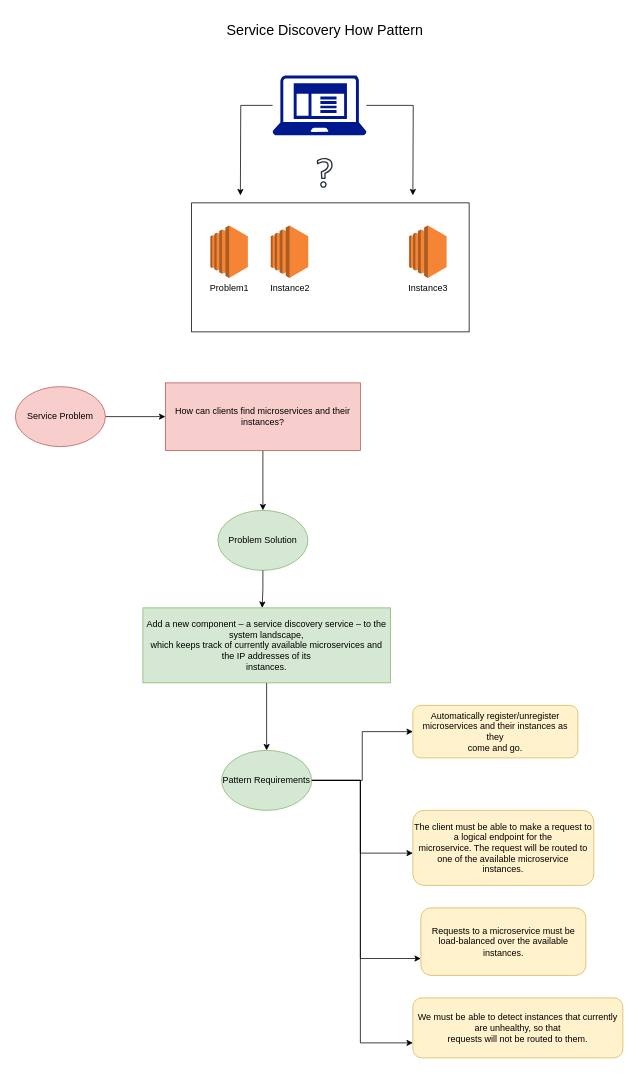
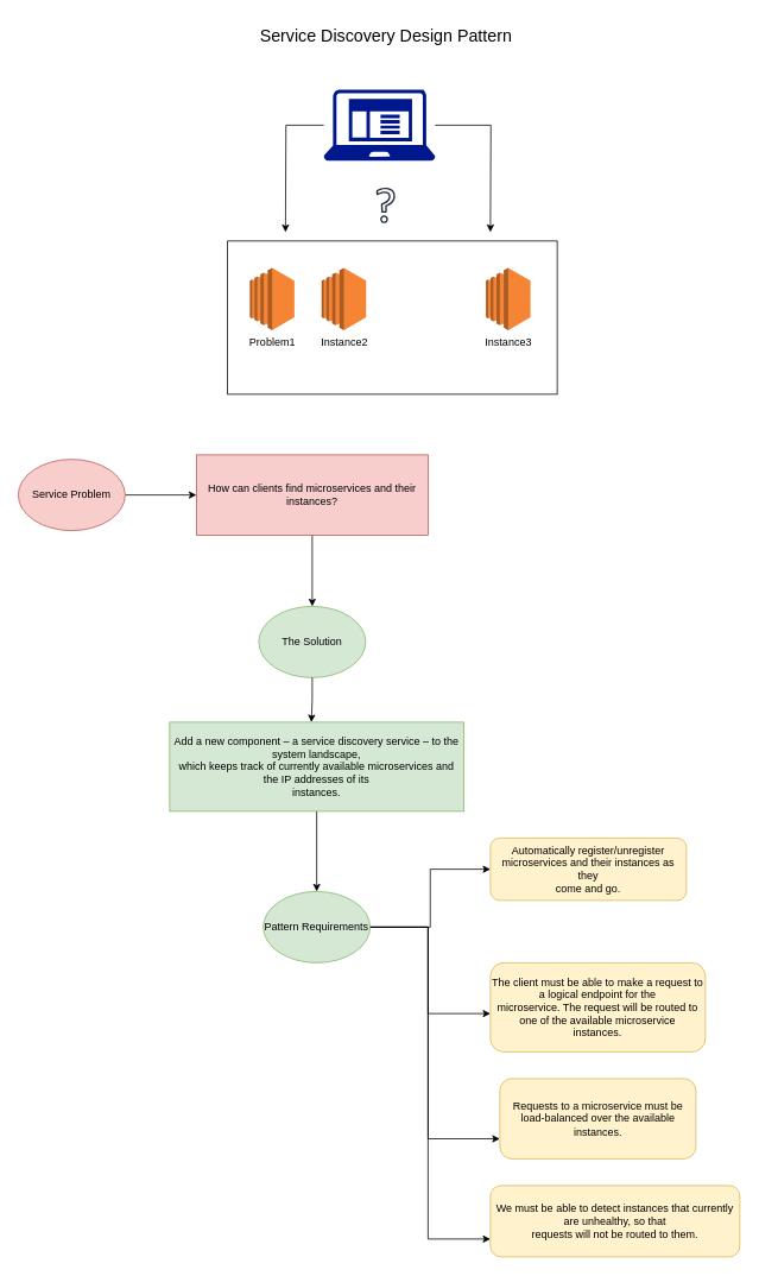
- <mxCell id="18" value="Service Discovery How Pattern" style="text;html=1;align=center;verticalAlign=middle;whiteSpace=wrap;rounded=0;fontSize=19;" vertex="1" parent="1"><mxGeometry x="267.5" y="20" width="330" height="40" as="geometry" /></mxCell>
+ <mxCell id="18" value="Service Discovery Design Pattern" style="text;html=1;align=center;verticalAlign=middle;whiteSpace=wrap;rounded=0;fontSize=19;" vertex="1" parent="1"><mxGeometry x="267.5" y="20" width="330" height="40" as="geometry" /></mxCell>
- <mxCell id="14" value="Problem Solution" style="ellipse;whiteSpace=wrap;html=1;fillColor=#d5e8d4;strokeColor=#82b366;" vertex="1" parent="1"><mxGeometry x="290" y="680" width="120" height="80" as="geometry" /></mxCell>
+ <mxCell id="14" value="The Solution" style="ellipse;whiteSpace=wrap;html=1;fillColor=#d5e8d4;strokeColor=#82b366;" vertex="1" parent="1"><mxGeometry x="290" y="680" width="120" height="80" as="geometry" /></mxCell>
